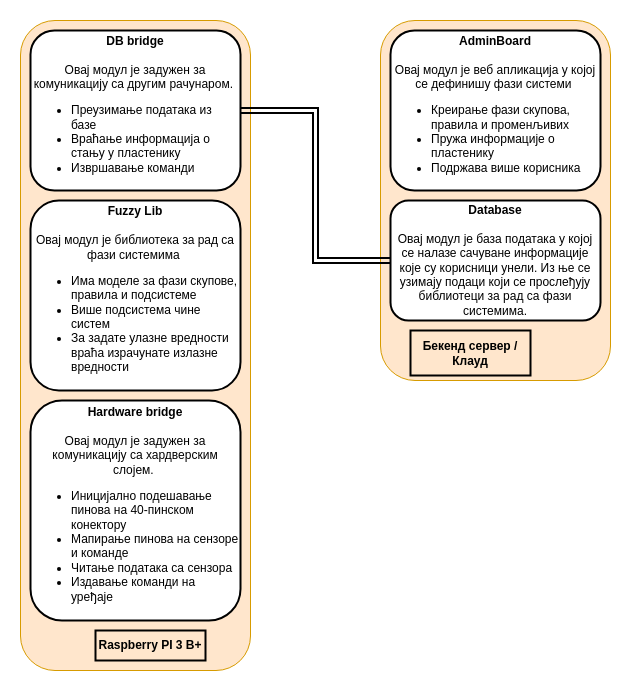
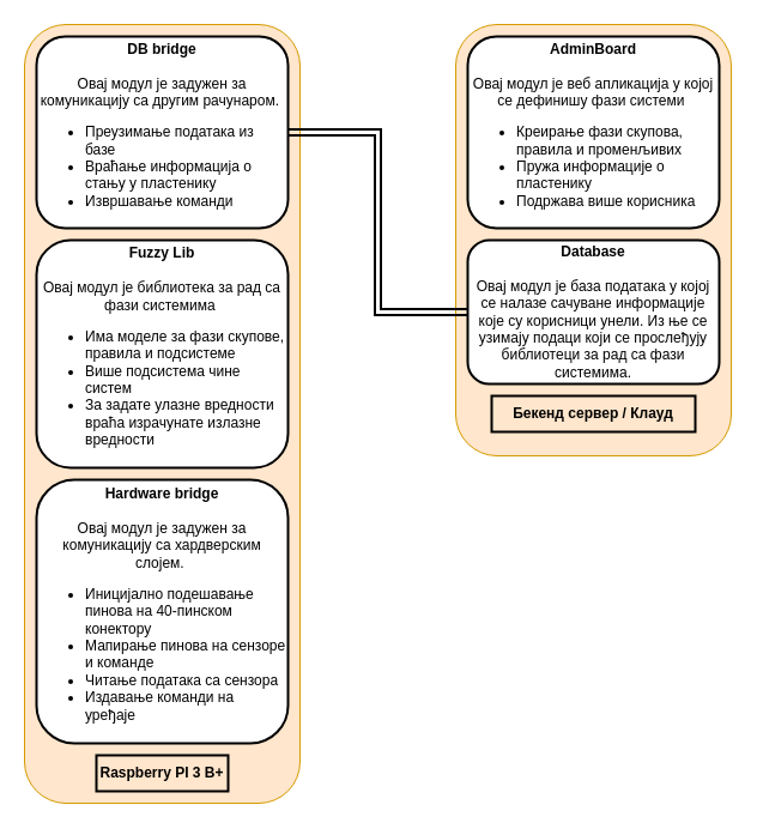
- <mxCell id="9" value="Бекенд сервер / Клауд" style="rounded=0;whiteSpace=wrap;html=1;fillColor=#ffe6cc;strokeColor=#000000;fontStyle=1;strokeWidth=2;" parent="1" vertex="1"><mxGeometry x="410" y="330" width="120" height="45" as="geometry" /></mxCell>
+ <mxCell id="9" value="Бекенд сервер / Клауд" style="rounded=0;whiteSpace=wrap;html=1;fillColor=#ffe6cc;strokeColor=#000000;fontStyle=1;strokeWidth=2;" parent="1" vertex="1"><mxGeometry x="410" y="330" width="170" height="30" as="geometry" /></mxCell>
- <mxCell id="4" value="Raspberry PI 3 B+" style="rounded=0;whiteSpace=wrap;html=1;fillColor=#ffe6cc;strokeColor=#000000;fontStyle=1;strokeWidth=2;" parent="1" vertex="1"><mxGeometry x="95" y="630" width="110" height="30" as="geometry" /></mxCell>
+ <mxCell id="4" value="Raspberry PI 3 B+" style="rounded=0;whiteSpace=wrap;html=1;fillColor=#ffe6cc;strokeColor=#000000;fontStyle=1;strokeWidth=2;" parent="1" vertex="1"><mxGeometry x="80" y="630" width="110" height="30" as="geometry" /></mxCell>
